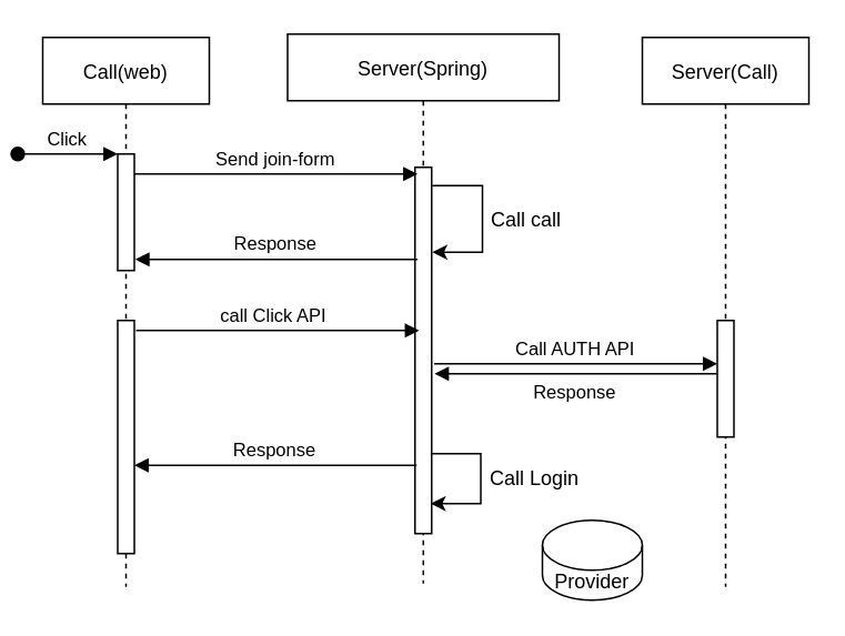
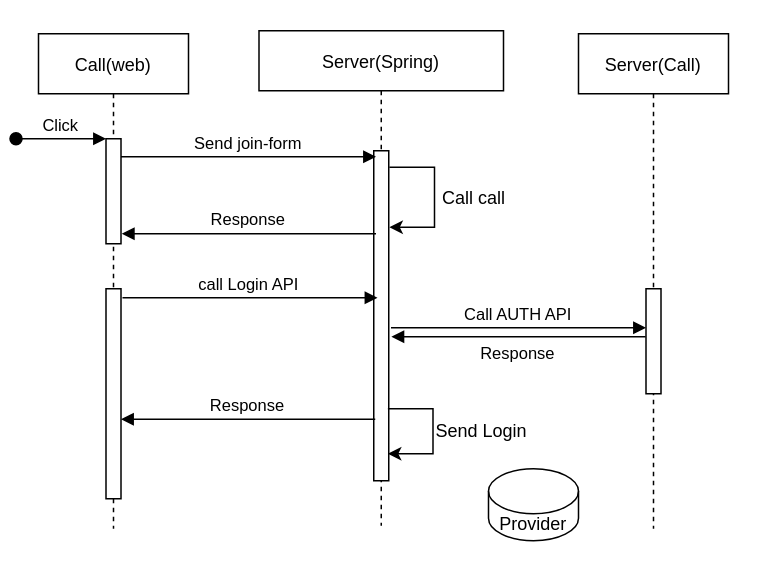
- <mxCell id="13" value="&lt;span style=&quot;color: rgb(0, 0, 0); font-family: Helvetica; font-size: 11px; font-style: normal; font-variant-ligatures: normal; font-variant-caps: normal; font-weight: 400; letter-spacing: normal; orphans: 2; text-align: center; text-indent: 0px; text-transform: none; widows: 2; word-spacing: 0px; -webkit-text-stroke-width: 0px; background-color: rgb(255, 255, 255); text-decoration-thickness: initial; text-decoration-style: initial; text-decoration-color: initial; float: none; display: inline !important;&quot;&gt;call Click API&lt;/span&gt;" style="text;whiteSpace=wrap;html=1;" vertex="1" parent="1"><mxGeometry x="125" y="175" width="70" height="20" as="geometry" /></mxCell>
+ <mxCell id="13" value="&lt;span style=&quot;color: rgb(0, 0, 0); font-family: Helvetica; font-size: 11px; font-style: normal; font-variant-ligatures: normal; font-variant-caps: normal; font-weight: 400; letter-spacing: normal; orphans: 2; text-align: center; text-indent: 0px; text-transform: none; widows: 2; word-spacing: 0px; -webkit-text-stroke-width: 0px; background-color: rgb(255, 255, 255); text-decoration-thickness: initial; text-decoration-style: initial; text-decoration-color: initial; float: none; display: inline !important;&quot;&gt;call Login API&lt;/span&gt;" style="text;whiteSpace=wrap;html=1;" vertex="1" parent="1"><mxGeometry x="125" y="175" width="70" height="20" as="geometry" /></mxCell>
- <mxCell id="9" value="Call Login" style="text;html=1;align=center;verticalAlign=middle;resizable=0;points=[];autosize=1;strokeColor=none;fillColor=none;" vertex="1" parent="6"><mxGeometry x="108" y="252" width="80" height="30" as="geometry" /></mxCell>
+ <mxCell id="9" value="Send Login" style="text;html=1;align=center;verticalAlign=middle;resizable=0;points=[];autosize=1;strokeColor=none;fillColor=none;" vertex="1" parent="6"><mxGeometry x="108" y="252" width="80" height="30" as="geometry" /></mxCell>
